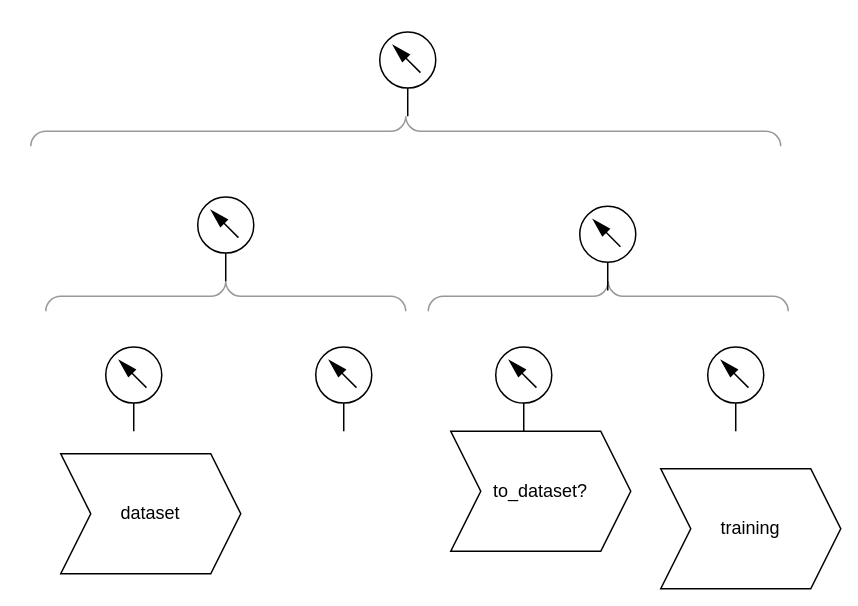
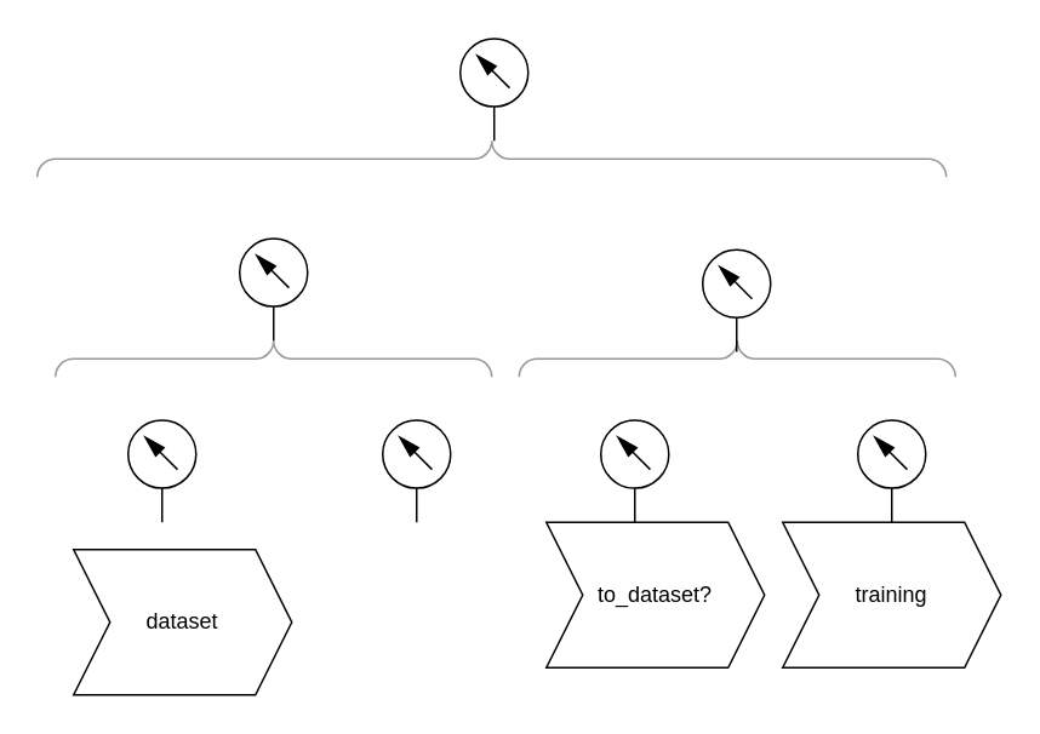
- <mxCell id="5" value="training" style="shape=step;perimeter=stepPerimeter;whiteSpace=wrap;html=1;fixedSize=1;" vertex="1" parent="1"><mxGeometry x="440" y="312" width="120" height="80" as="geometry" /></mxCell>
+ <mxCell id="5" value="training" style="shape=step;perimeter=stepPerimeter;whiteSpace=wrap;html=1;fixedSize=1;" vertex="1" parent="1"><mxGeometry x="430" y="287" width="120" height="80" as="geometry" /></mxCell>
